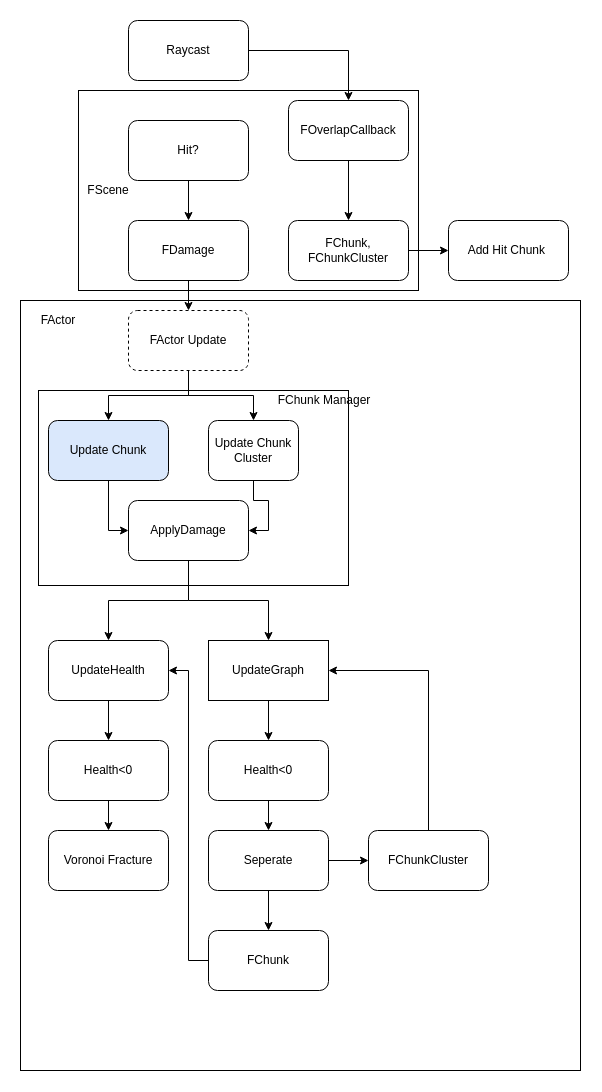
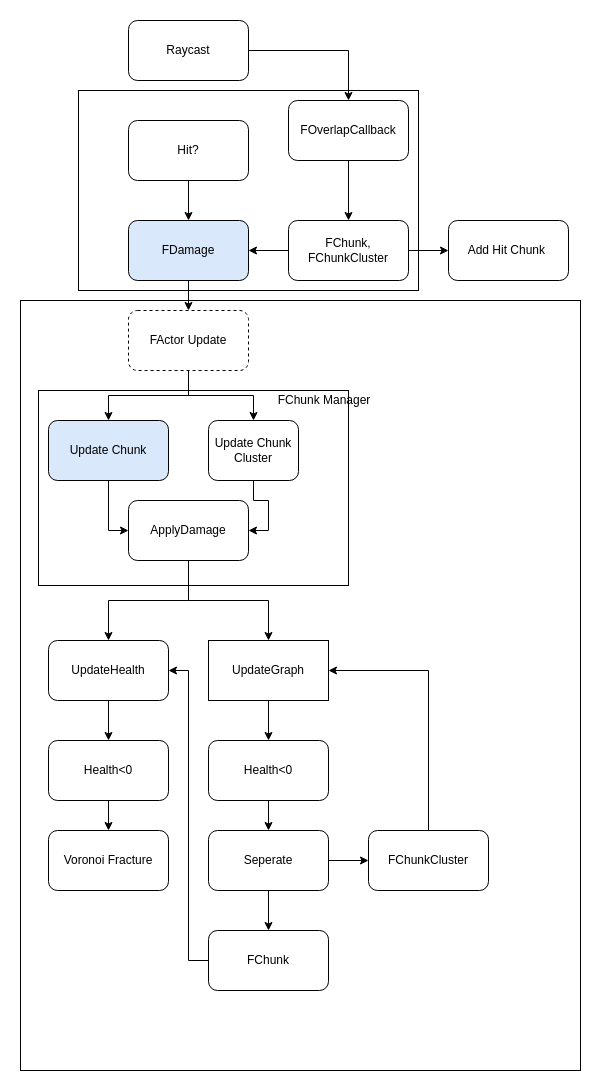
- <mxCell id="24" value="FScene" style="text;html=1;strokeColor=none;fillColor=none;align=center;verticalAlign=middle;whiteSpace=wrap;rounded=0;" parent="1" vertex="1"><mxGeometry x="88" y="180" width="40" height="20" as="geometry" /></mxCell>
- <mxCell id="10" value="FDamage" style="rounded=1;whiteSpace=wrap;html=1;" parent="1" vertex="1"><mxGeometry x="128" y="220" width="120" height="60" as="geometry" /></mxCell>
+ <mxCell id="10" value="FDamage" style="rounded=1;whiteSpace=wrap;html=1;fillColor=#dae8fc;" parent="1" vertex="1"><mxGeometry x="128" y="220" width="120" height="60" as="geometry" /></mxCell>
+ <mxCell id="20" style="edgeStyle=orthogonalEdgeStyle;rounded=0;orthogonalLoop=1;jettySize=auto;html=1;entryX=1;entryY=0.5;entryDx=0;entryDy=0;" parent="1" source="22" target="10" edge="1"><mxGeometry relative="1" as="geometry" /></mxCell>
- <mxCell id="26" value="FActor" style="text;html=1;strokeColor=none;fillColor=none;align=center;verticalAlign=middle;whiteSpace=wrap;rounded=0;" parent="1" vertex="1"><mxGeometry x="38" y="310" width="40" height="20" as="geometry" /></mxCell>
